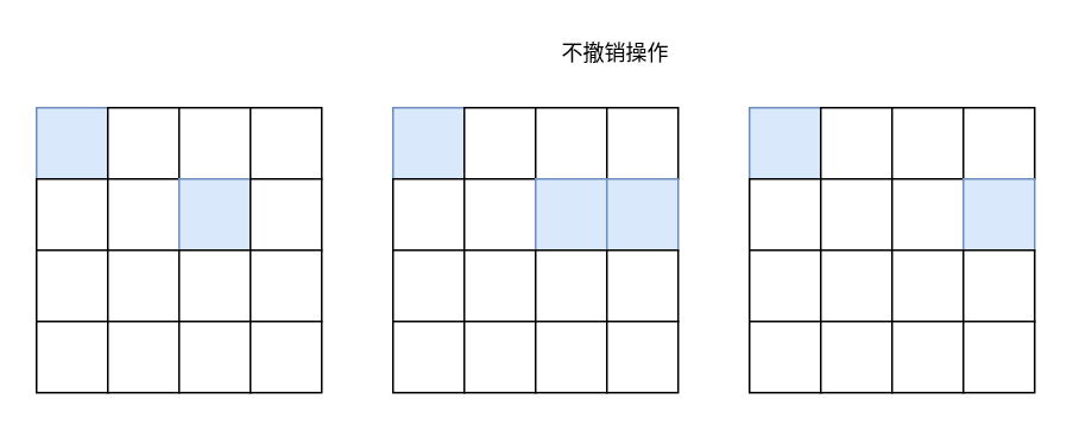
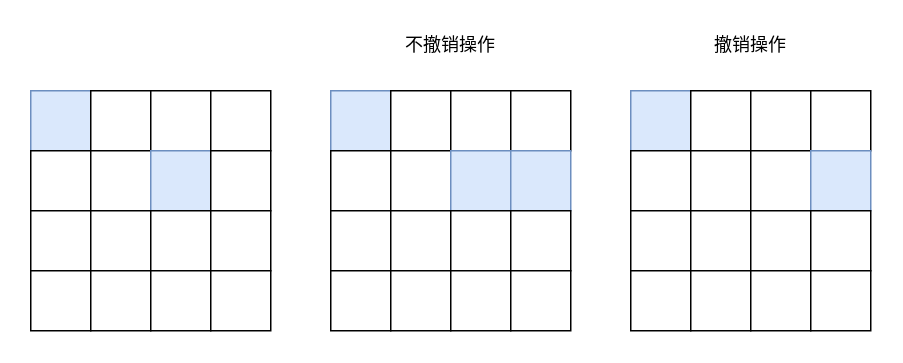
- <mxCell id="50" value="不撤销操作" style="text;html=1;strokeColor=none;fillColor=none;align=center;verticalAlign=middle;whiteSpace=wrap;rounded=0;" vertex="1" parent="1"><mxGeometry x="305" y="20" width="80" height="20" as="geometry" /></mxCell>
+ <mxCell id="50" value="不撤销操作" style="text;html=1;strokeColor=none;fillColor=none;align=center;verticalAlign=middle;whiteSpace=wrap;rounded=0;" vertex="1" parent="1"><mxGeometry x="260" y="20" width="80" height="20" as="geometry" /></mxCell>
+ <mxCell id="51" value="撤销操作" style="text;html=1;strokeColor=none;fillColor=none;align=center;verticalAlign=middle;whiteSpace=wrap;rounded=0;" vertex="1" parent="1"><mxGeometry x="470" y="20" width="60" height="20" as="geometry" /></mxCell>
